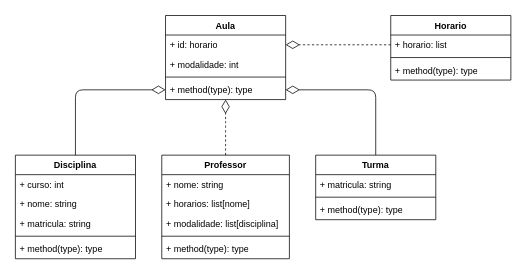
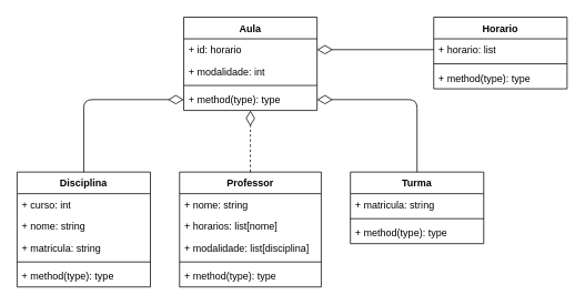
- <mxCell id="30" value="" style="endArrow=diamondThin;endFill=0;endSize=16;html=1;exitX=0;exitY=0.5;exitDx=0;exitDy=0;entryX=1;entryY=0.5;entryDx=0;entryDy=0;dashed=1;" edge="1" parent="1" source="27" target="3"><mxGeometry width="160" relative="1" as="geometry"><mxPoint x="510" y="96" as="sourcePoint" /><mxPoint x="430" y="66" as="targetPoint" /><Array as="points" /></mxGeometry></mxCell>
+ <mxCell id="30" value="" style="endArrow=diamondThin;endFill=0;endSize=16;html=1;exitX=0;exitY=0.5;exitDx=0;exitDy=0;entryX=1;entryY=0.5;entryDx=0;entryDy=0;" edge="1" parent="1" source="27" target="3"><mxGeometry width="160" relative="1" as="geometry"><mxPoint x="510" y="96" as="sourcePoint" /><mxPoint x="430" y="66" as="targetPoint" /><Array as="points" /></mxGeometry></mxCell>
